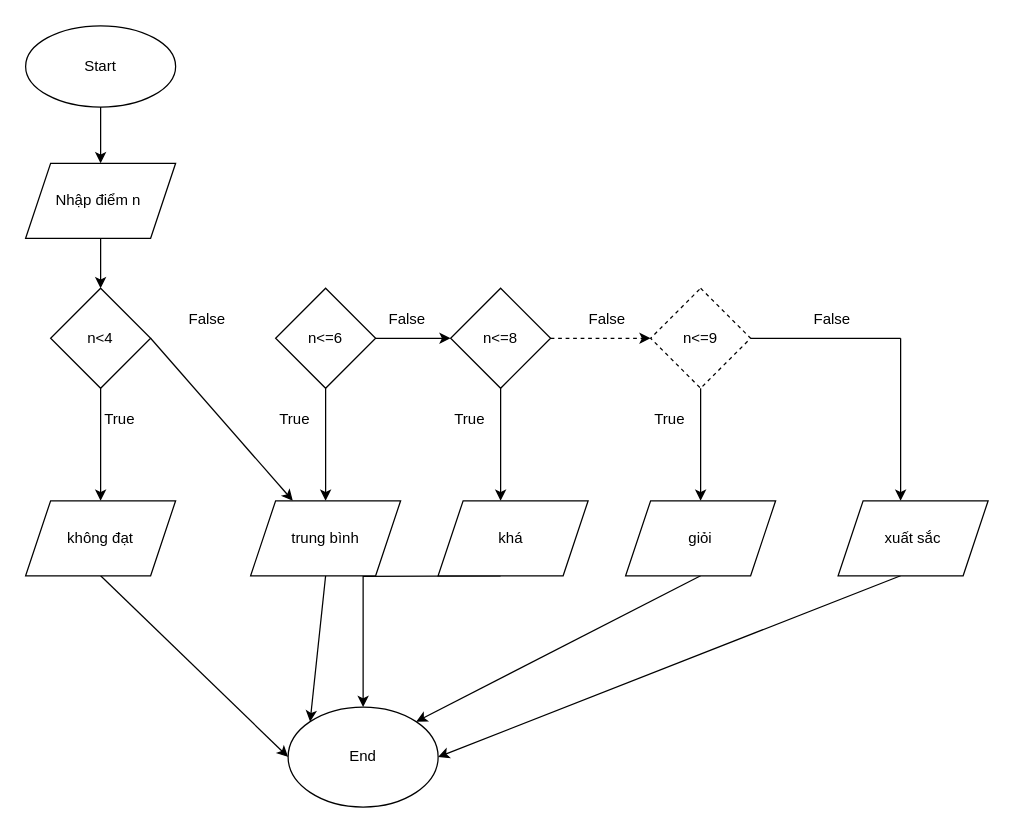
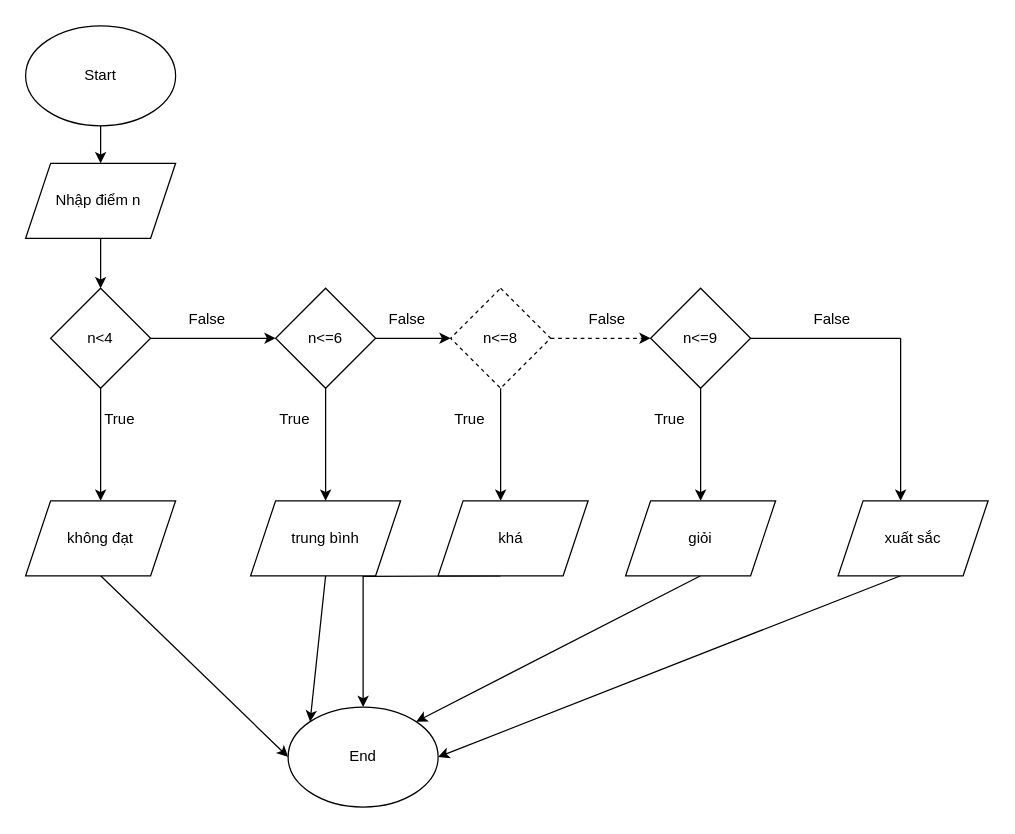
- <mxCell id="3" value="Start" style="ellipse;whiteSpace=wrap;html=1;" parent="1" vertex="1"><mxGeometry x="20" y="20" width="120" height="65" as="geometry" /></mxCell>
+ <mxCell id="3" value="Start" style="ellipse;whiteSpace=wrap;html=1;" parent="1" vertex="1"><mxGeometry x="20" y="20" width="120" height="80" as="geometry" /></mxCell>
- <mxCell id="17" value="n&amp;lt;=8" style="rhombus;whiteSpace=wrap;html=1;" parent="1" vertex="1"><mxGeometry x="360" y="230" width="80" height="80" as="geometry" /></mxCell>
+ <mxCell id="17" value="n&amp;lt;=8" style="rhombus;whiteSpace=wrap;html=1;dashed=1;" parent="1" vertex="1"><mxGeometry x="360" y="230" width="80" height="80" as="geometry" /></mxCell>
- <mxCell id="22" value="n&amp;lt;=9" style="rhombus;whiteSpace=wrap;html=1;dashed=1;" parent="1" vertex="1"><mxGeometry x="520" y="230" width="80" height="80" as="geometry" /></mxCell>
+ <mxCell id="22" value="n&amp;lt;=9" style="rhombus;whiteSpace=wrap;html=1;" parent="1" vertex="1"><mxGeometry x="520" y="230" width="80" height="80" as="geometry" /></mxCell>
- <mxCell id="11" value="" style="endArrow=classic;html=1;rounded=0;exitX=1;exitY=0.5;exitDx=0;exitDy=0;" parent="1" source="7" target="34" edge="1"><mxGeometry width="50" height="50" relative="1" as="geometry"><mxPoint x="330" y="380" as="sourcePoint" /><mxPoint x="380" y="330" as="targetPoint" /></mxGeometry></mxCell>
+ <mxCell id="11" value="" style="endArrow=classic;html=1;rounded=0;exitX=1;exitY=0.5;exitDx=0;exitDy=0;entryX=0;entryY=0.5;entryDx=0;entryDy=0;" parent="1" source="7" target="10" edge="1"><mxGeometry width="50" height="50" relative="1" as="geometry"><mxPoint x="330" y="380" as="sourcePoint" /><mxPoint x="380" y="330" as="targetPoint" /></mxGeometry></mxCell>
